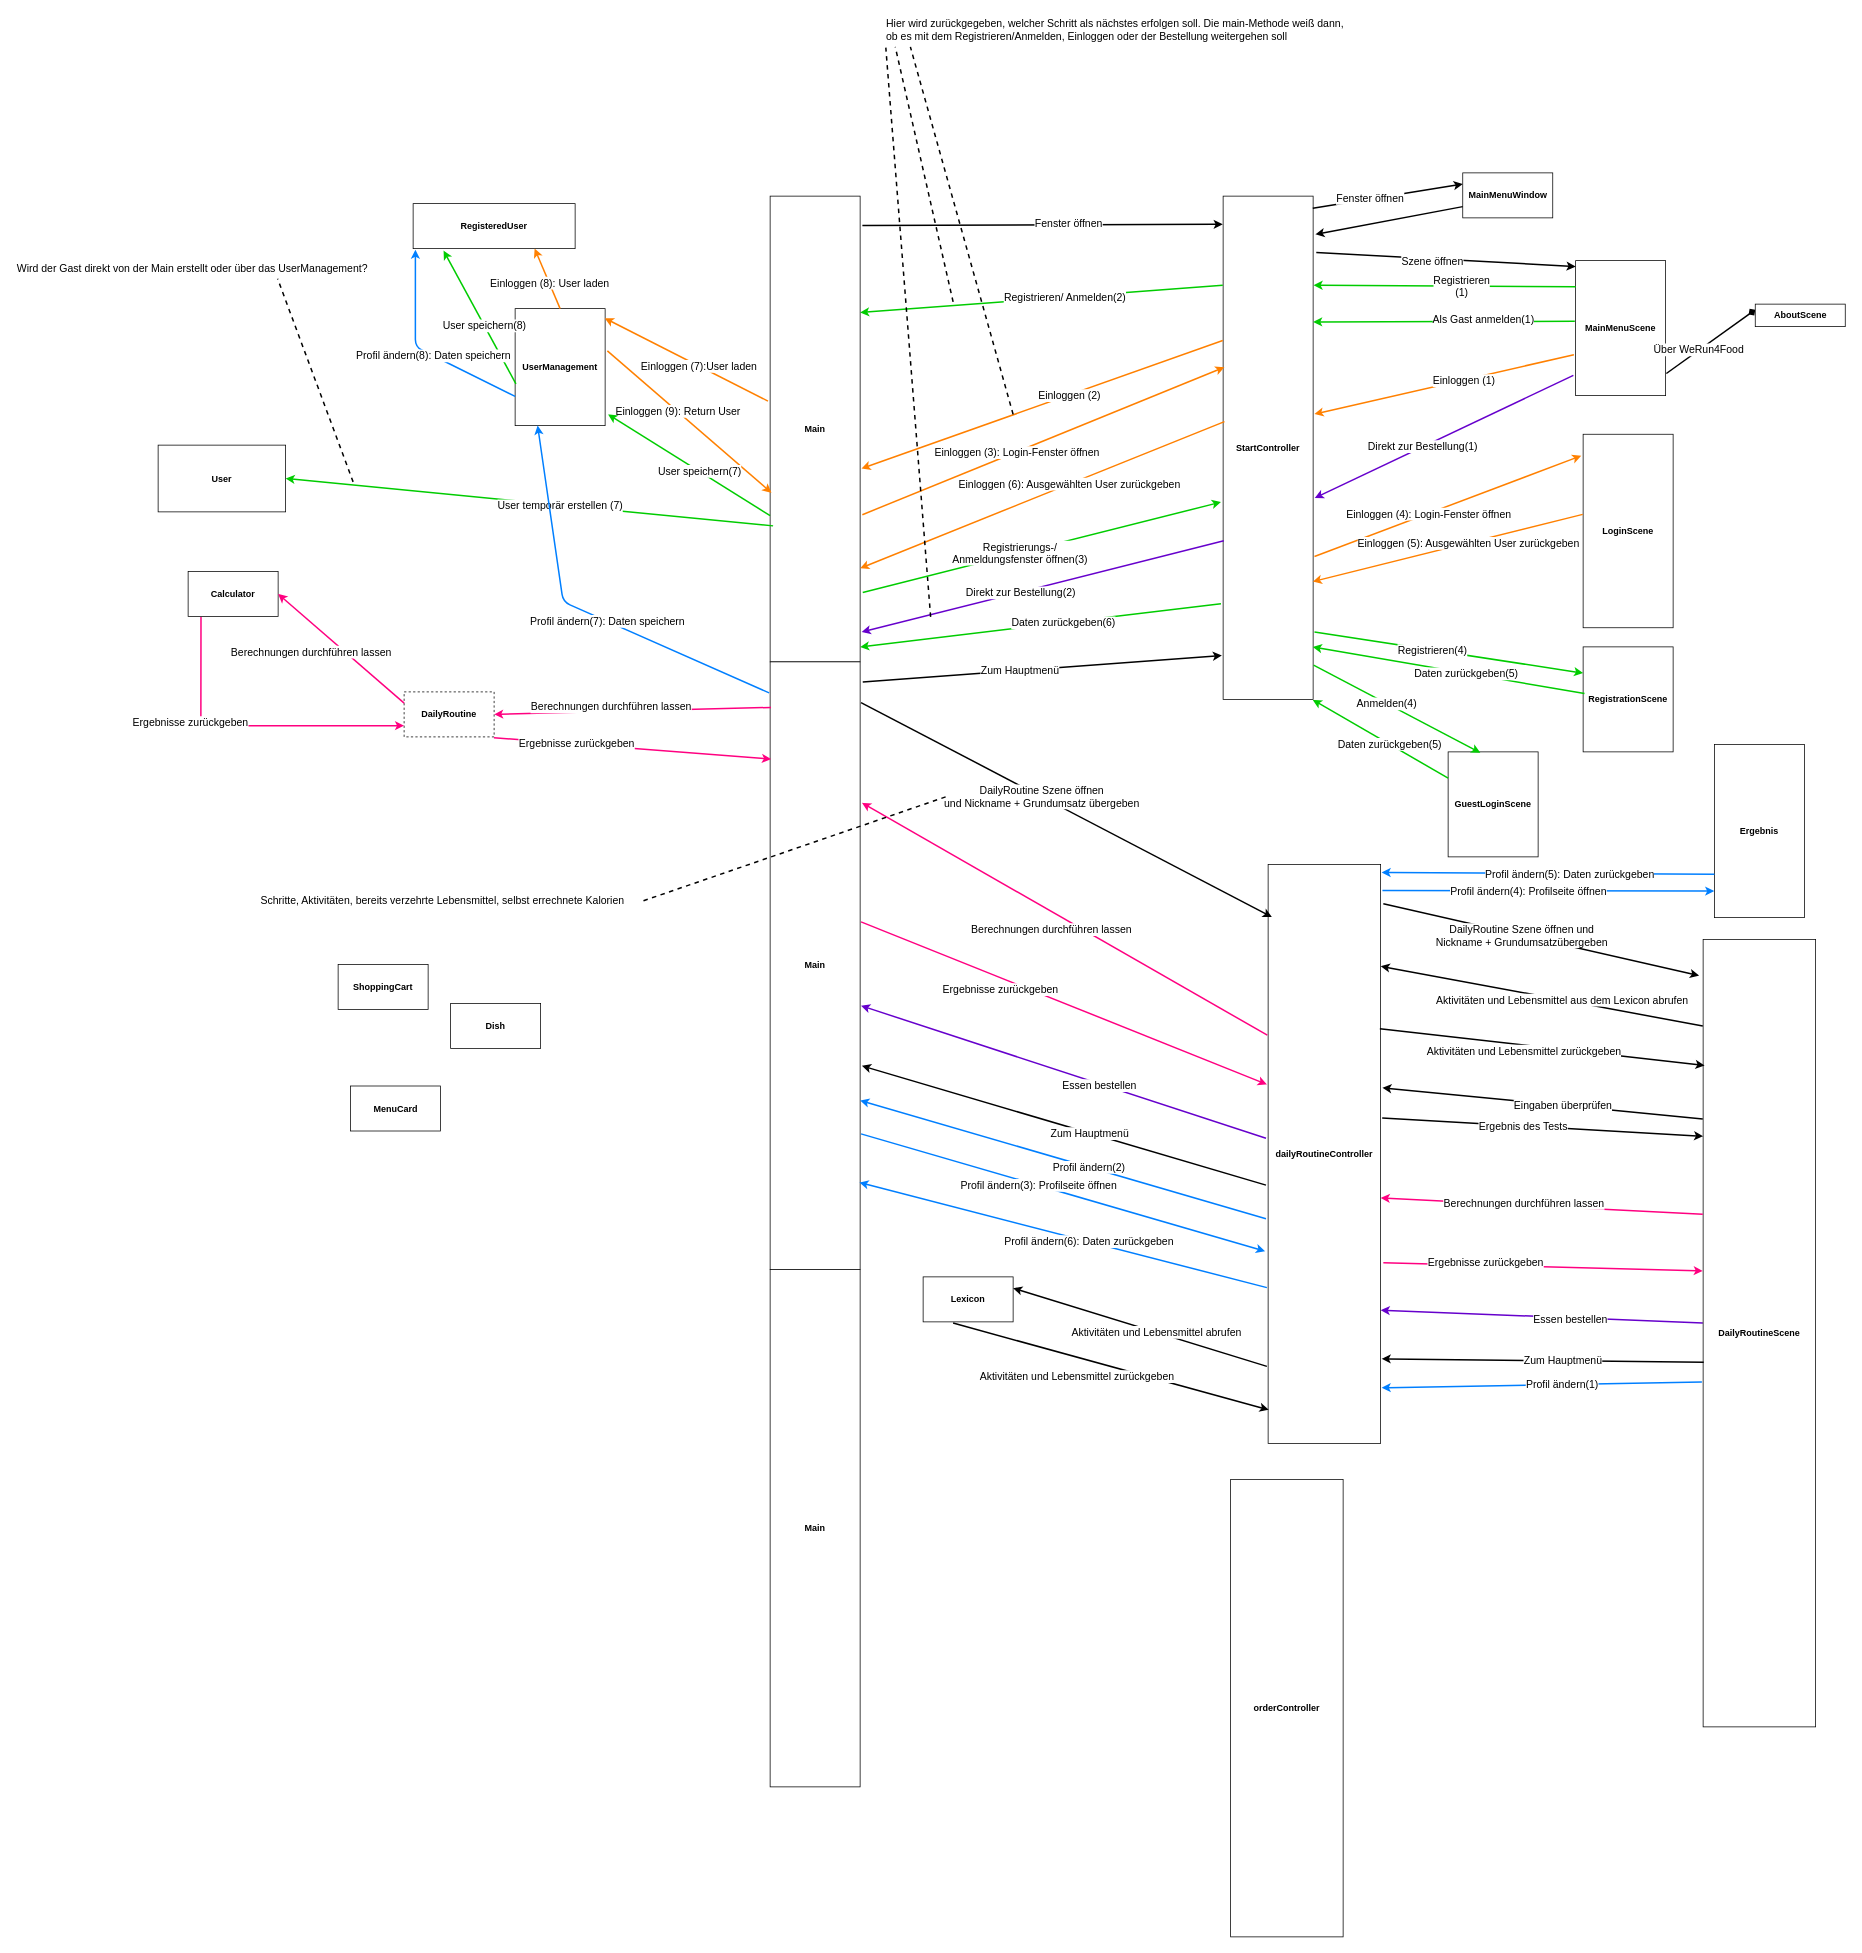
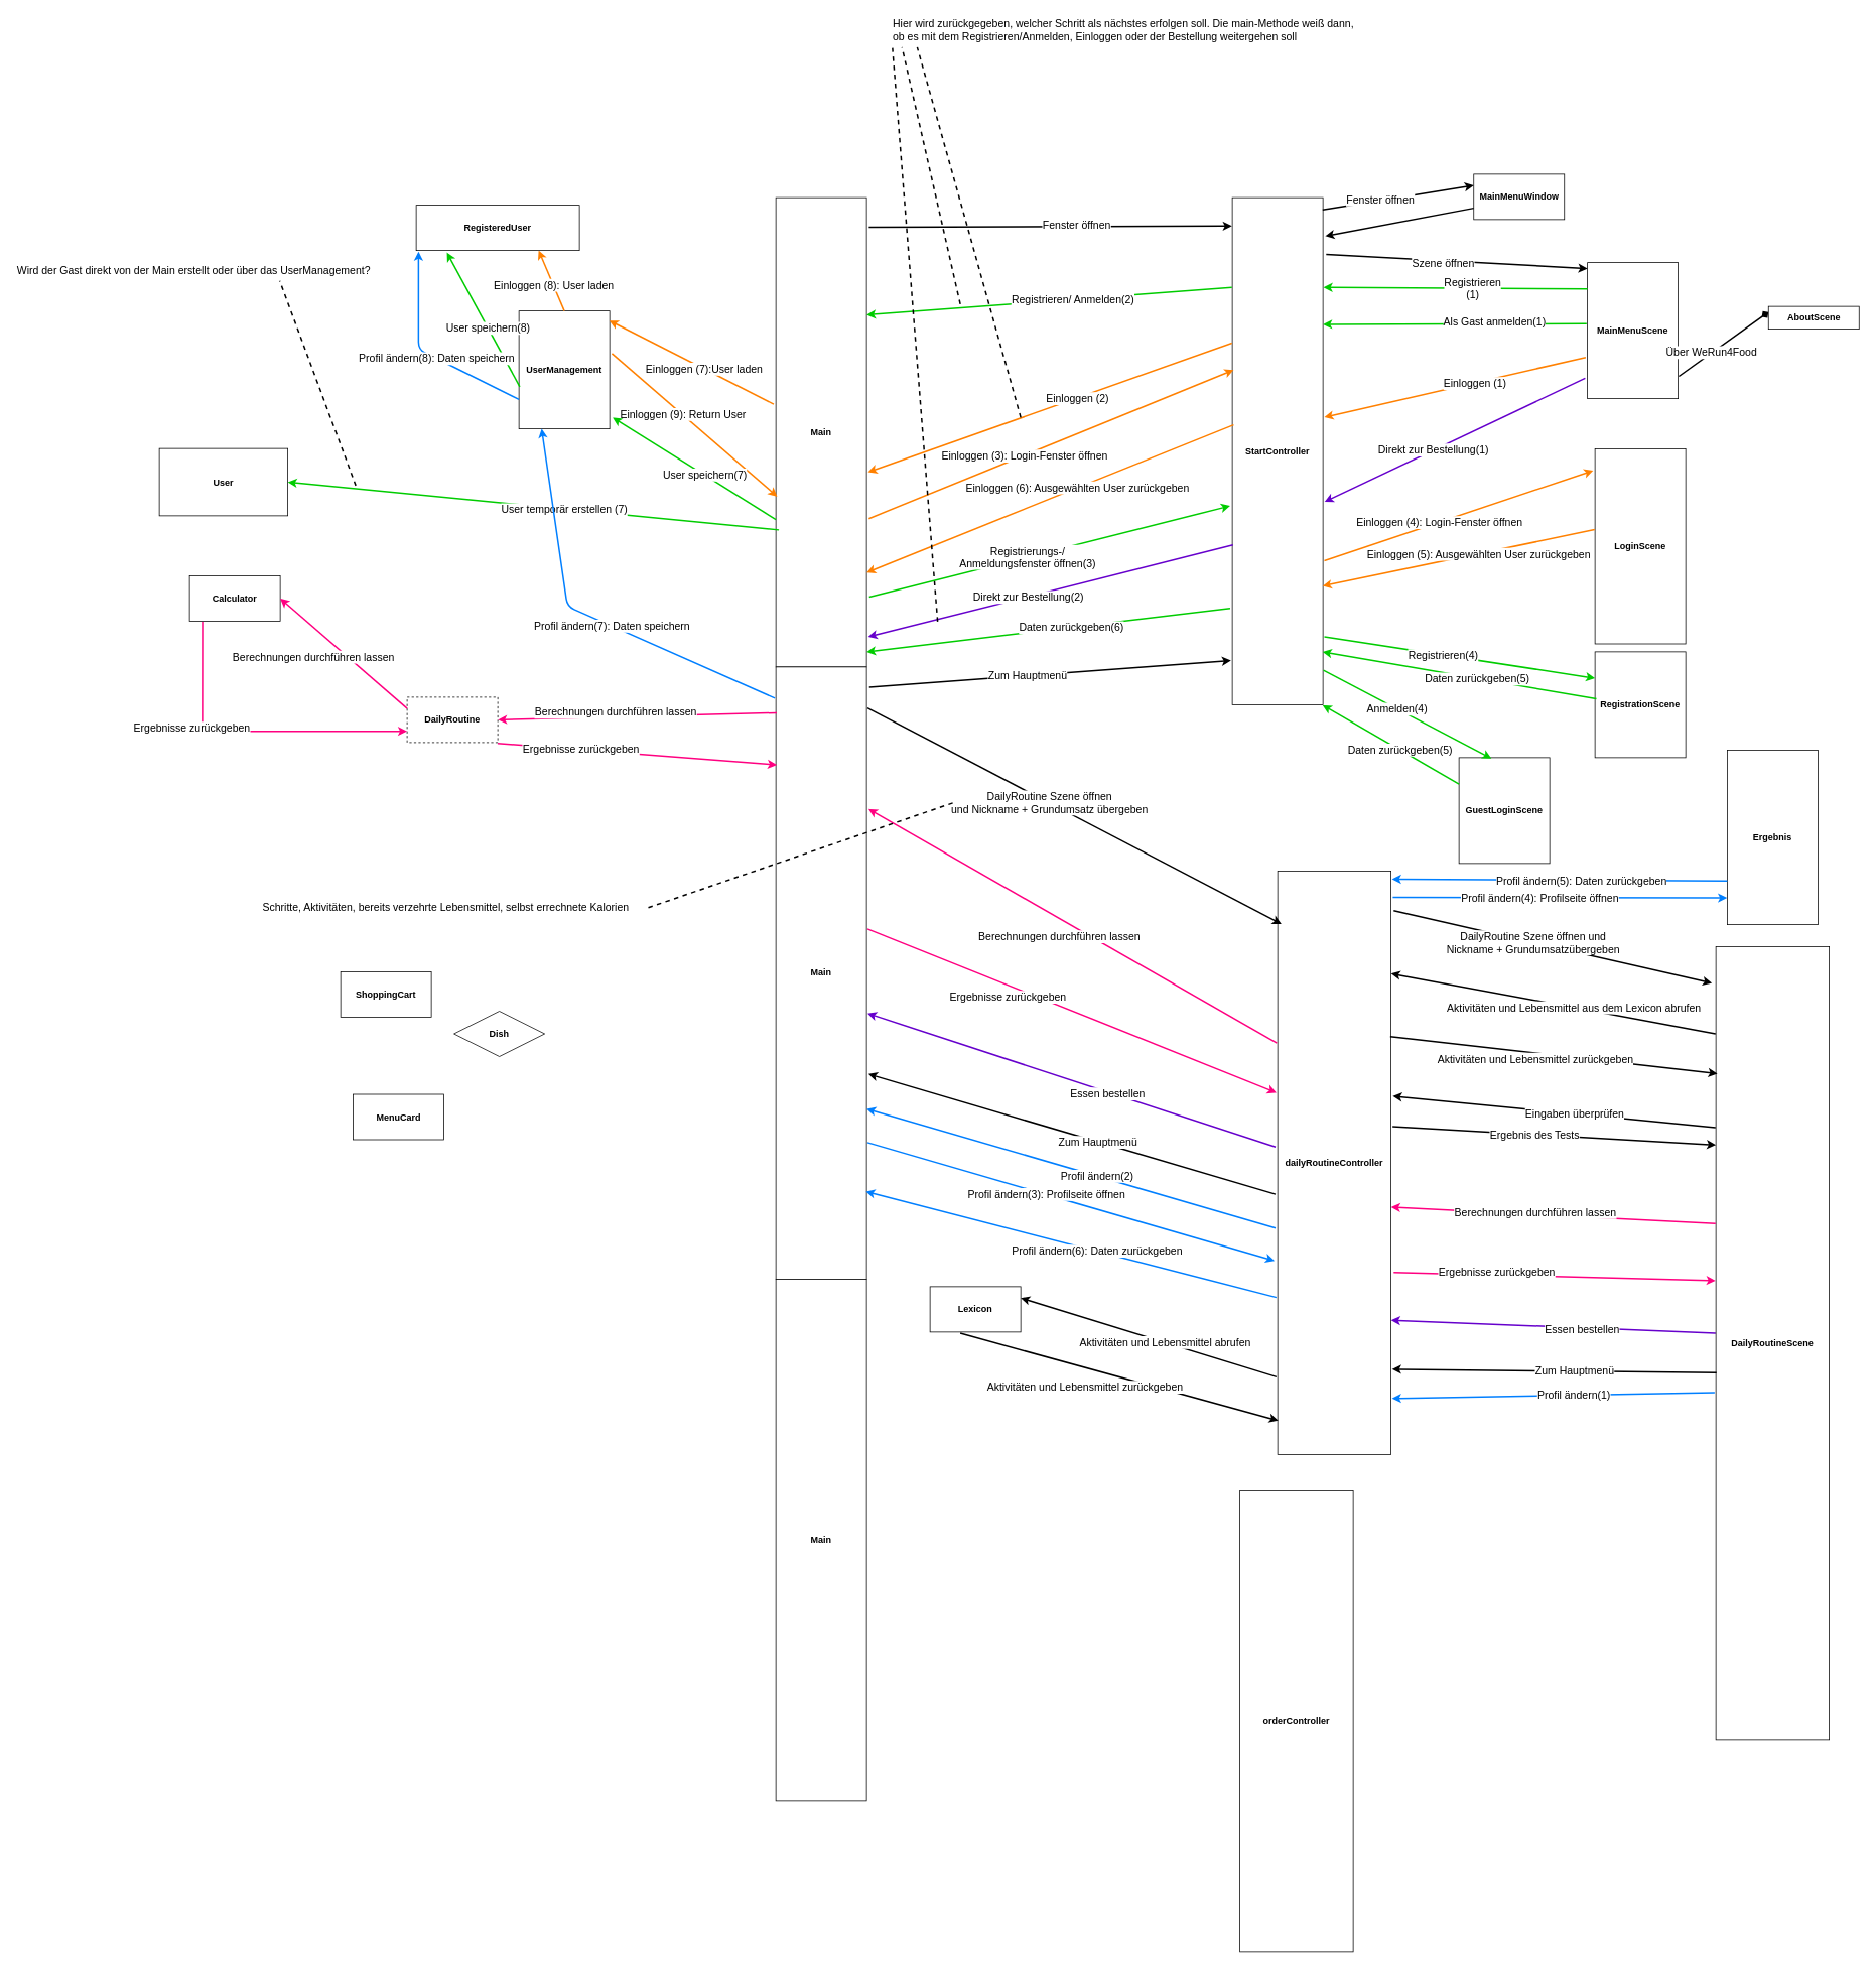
- <mxCell id="26" value="LoginScene" style="rounded=0;whiteSpace=wrap;html=1;fontStyle=1" vertex="1" parent="1"><mxGeometry x="2110" y="578.5" width="120" height="258" as="geometry" /></mxCell>
+ <mxCell id="26" value="LoginScene" style="rounded=0;whiteSpace=wrap;html=1;fontStyle=1" vertex="1" parent="1"><mxGeometry x="2110" y="593.5" width="120" height="258" as="geometry" /></mxCell>
- <mxCell id="34" value="Dish" style="rounded=0;whiteSpace=wrap;html=1;fontStyle=1" vertex="1" parent="1"><mxGeometry x="600" y="1337.5" width="120" height="60" as="geometry" /></mxCell>
+ <mxCell id="34" value="Dish" style="rhombus;whiteSpace=wrap;html=1;fontStyle=1;" vertex="1" parent="1"><mxGeometry x="600" y="1337.5" width="120" height="60" as="geometry" /></mxCell>
